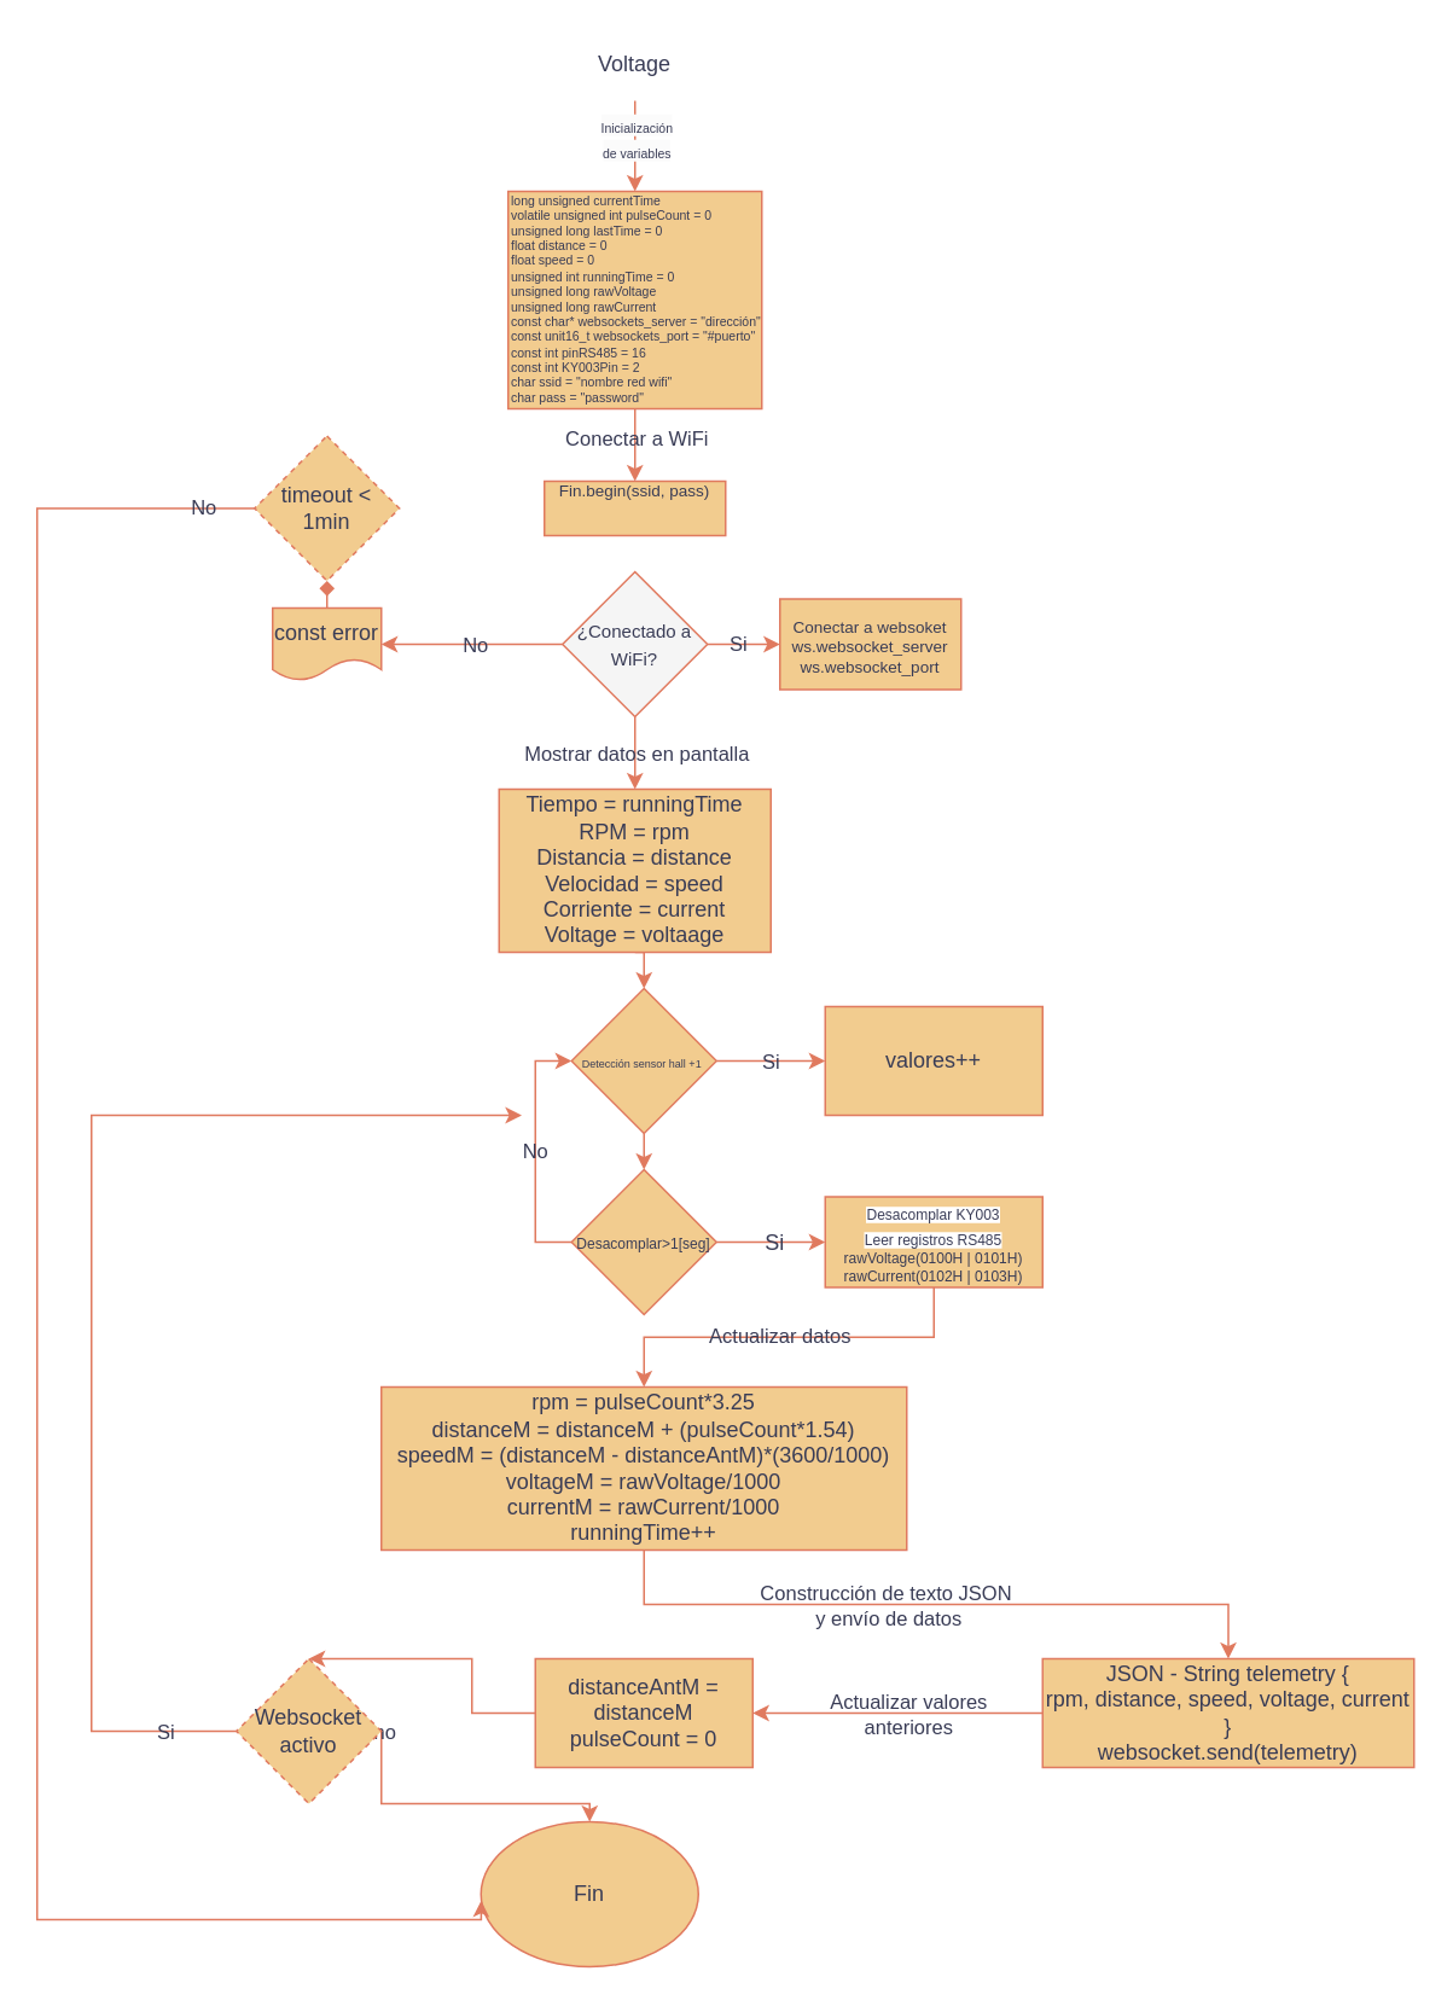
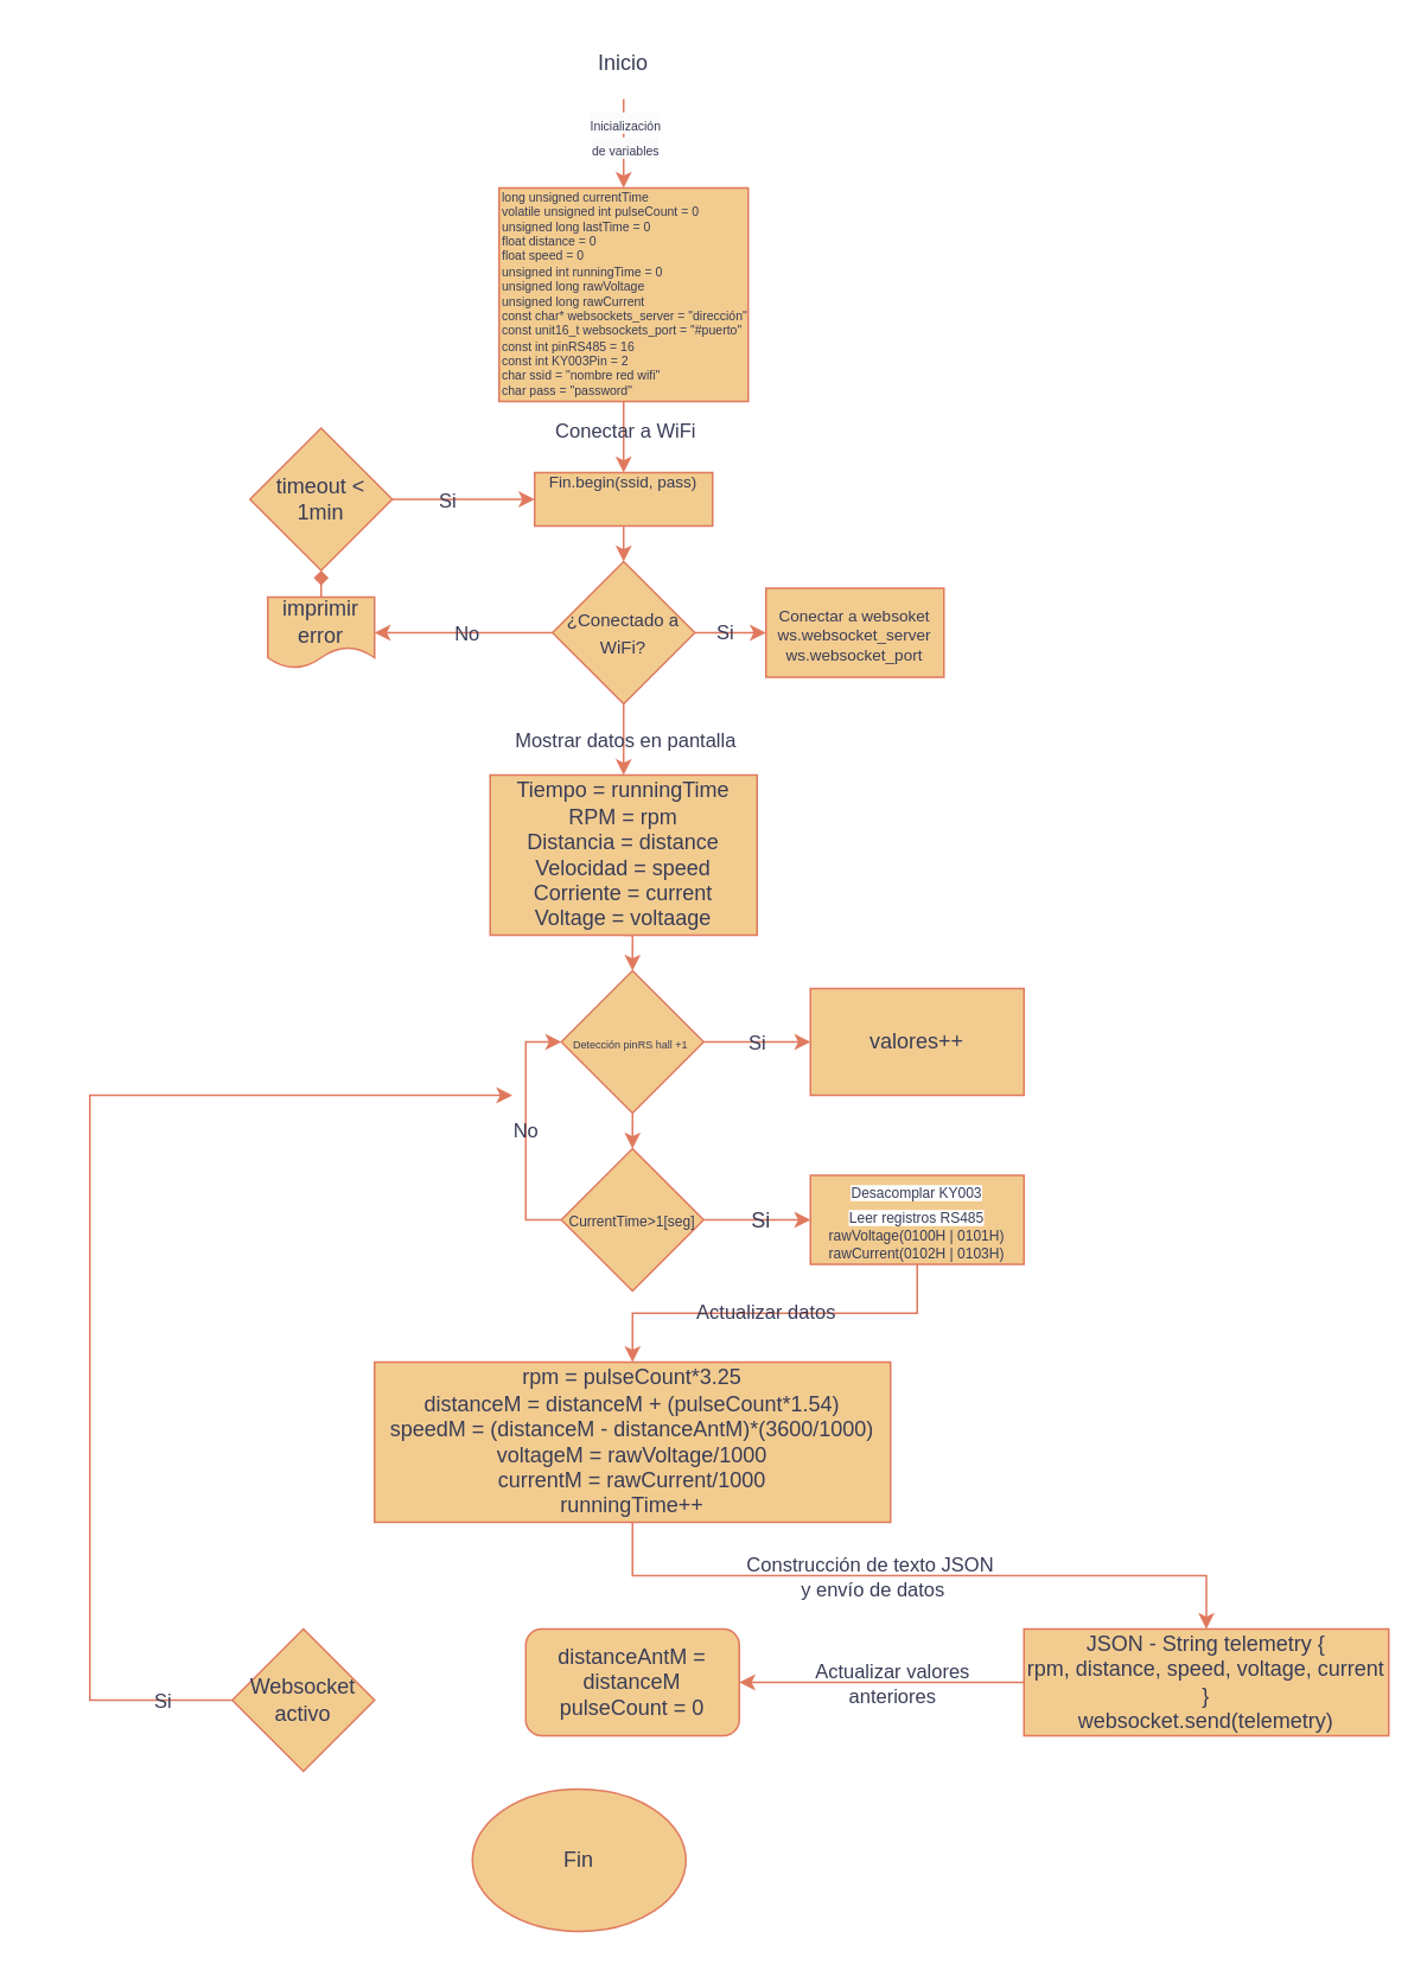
- <mxCell id="5" value="Voltage" style="text;html=1;align=center;verticalAlign=middle;whiteSpace=wrap;rounded=0;labelBackgroundColor=none;fontColor=#393C56;" vertex="1" parent="1"><mxGeometry x="320" y="20" width="60" height="30" as="geometry" /></mxCell>
+ <mxCell id="5" value="Inicio" style="text;html=1;align=center;verticalAlign=middle;whiteSpace=wrap;rounded=0;labelBackgroundColor=none;fontColor=#393C56;" vertex="1" parent="1"><mxGeometry x="320" y="20" width="60" height="30" as="geometry" /></mxCell>
- <mxCell id="31" value="timeout &amp;lt; 1min" style="rhombus;whiteSpace=wrap;html=1;labelBackgroundColor=none;fillColor=#F2CC8F;strokeColor=#E07A5F;fontColor=#393C56;dashed=1;" vertex="1" parent="1"><mxGeometry x="140" y="240" width="80" height="80" as="geometry" /></mxCell>
+ <mxCell id="31" value="timeout &amp;lt; 1min" style="rhombus;whiteSpace=wrap;html=1;labelBackgroundColor=none;fillColor=#F2CC8F;strokeColor=#E07A5F;fontColor=#393C56;" vertex="1" parent="1"><mxGeometry x="140" y="240" width="80" height="80" as="geometry" /></mxCell>
+ <mxCell id="29" style="edgeStyle=orthogonalEdgeStyle;rounded=0;orthogonalLoop=1;jettySize=auto;html=1;exitX=1;exitY=0.5;exitDx=0;exitDy=0;entryX=0;entryY=0.5;entryDx=0;entryDy=0;labelBackgroundColor=none;strokeColor=#E07A5F;fontColor=default;" edge="1" parent="1" source="31" target="26"><mxGeometry relative="1" as="geometry" /></mxCell>
+ <mxCell id="30" value="Si" style="edgeLabel;html=1;align=center;verticalAlign=middle;resizable=0;points=[];labelBackgroundColor=none;fontColor=#393C56;" connectable="0" vertex="1" parent="29"><mxGeometry x="-0.249" relative="1" as="geometry"><mxPoint as="offset" /></mxGeometry></mxCell>
+ <mxCell id="25" style="edgeStyle=orthogonalEdgeStyle;rounded=0;orthogonalLoop=1;jettySize=auto;html=1;exitX=0.5;exitY=1;exitDx=0;exitDy=0;entryX=0.5;entryY=0;entryDx=0;entryDy=0;labelBackgroundColor=none;strokeColor=#E07A5F;fontColor=default;" edge="1" parent="1" source="26" target="12"><mxGeometry relative="1" as="geometry" /></mxCell>
- <mxCell id="28" value="const error" style="shape=document;whiteSpace=wrap;html=1;boundedLbl=1;labelBackgroundColor=none;fillColor=#F2CC8F;strokeColor=#E07A5F;fontColor=#393C56;" vertex="1" parent="1"><mxGeometry x="150" y="335" width="60" height="40" as="geometry" /></mxCell>
+ <mxCell id="28" value="imprimir error" style="shape=document;whiteSpace=wrap;html=1;boundedLbl=1;labelBackgroundColor=none;fillColor=#F2CC8F;strokeColor=#E07A5F;fontColor=#393C56;" vertex="1" parent="1"><mxGeometry x="150" y="335" width="60" height="40" as="geometry" /></mxCell>
- <mxCell id="12" value="&lt;font style=&quot;font-size: 10px;&quot;&gt;¿Conectado a WiFi?&lt;/font&gt;" style="rhombus;whiteSpace=wrap;html=1;labelBackgroundColor=none;fillColor=#f5f5f5;strokeColor=#E07A5F;fontColor=#393C56;" vertex="1" parent="1"><mxGeometry x="310" y="315" width="80" height="80" as="geometry" /></mxCell>
+ <mxCell id="12" value="&lt;font style=&quot;font-size: 10px;&quot;&gt;¿Conectado a WiFi?&lt;/font&gt;" style="rhombus;whiteSpace=wrap;html=1;labelBackgroundColor=none;fillColor=#F2CC8F;strokeColor=#E07A5F;fontColor=#393C56;" vertex="1" parent="1"><mxGeometry x="310" y="315" width="80" height="80" as="geometry" /></mxCell>
- <mxCell id="19" value="&lt;font style=&quot;font-size: 6px;&quot;&gt;Detección sensor hall +1&amp;nbsp;&lt;/font&gt;" style="rhombus;whiteSpace=wrap;html=1;labelBackgroundColor=none;fillColor=#F2CC8F;strokeColor=#E07A5F;fontColor=#393C56;" vertex="1" parent="1"><mxGeometry x="315" y="545" width="80" height="80" as="geometry" /></mxCell>
+ <mxCell id="19" value="&lt;font style=&quot;font-size: 6px;&quot;&gt;Detección pinRS hall +1&amp;nbsp;&lt;/font&gt;" style="rhombus;whiteSpace=wrap;html=1;labelBackgroundColor=none;fillColor=#F2CC8F;strokeColor=#E07A5F;fontColor=#393C56;" vertex="1" parent="1"><mxGeometry x="315" y="545" width="80" height="80" as="geometry" /></mxCell>
- <mxCell id="24" value="&lt;font style=&quot;font-size: 8px;&quot;&gt;Desacomplar&amp;gt;1[seg]&lt;/font&gt;" style="rhombus;whiteSpace=wrap;html=1;labelBackgroundColor=none;fillColor=#F2CC8F;strokeColor=#E07A5F;fontColor=#393C56;" vertex="1" parent="1"><mxGeometry x="315" y="645" width="80" height="80" as="geometry" /></mxCell>
+ <mxCell id="24" value="&lt;font style=&quot;font-size: 8px;&quot;&gt;CurrentTime&amp;gt;1[seg]&lt;/font&gt;" style="rhombus;whiteSpace=wrap;html=1;labelBackgroundColor=none;fillColor=#F2CC8F;strokeColor=#E07A5F;fontColor=#393C56;" vertex="1" parent="1"><mxGeometry x="315" y="645" width="80" height="80" as="geometry" /></mxCell>
- <mxCell id="52" style="edgeStyle=orthogonalEdgeStyle;rounded=0;orthogonalLoop=1;jettySize=auto;html=1;exitX=0;exitY=0.5;exitDx=0;exitDy=0;entryX=0.001;entryY=0.544;entryDx=0;entryDy=0;entryPerimeter=0;labelBackgroundColor=none;strokeColor=#E07A5F;fontColor=default;" edge="1" parent="1" source="31" target="51"><mxGeometry relative="1" as="geometry"><Array as="points"><mxPoint x="20" y="280" /><mxPoint x="20" y="1059" /></Array></mxGeometry></mxCell>
- <mxCell id="53" value="No" style="edgeLabel;html=1;align=center;verticalAlign=middle;resizable=0;points=[];labelBackgroundColor=none;fontColor=#393C56;" connectable="0" vertex="1" parent="52"><mxGeometry x="-0.949" y="-1" relative="1" as="geometry"><mxPoint as="offset" /></mxGeometry></mxCell>
- <mxCell id="49" style="edgeStyle=orthogonalEdgeStyle;rounded=0;orthogonalLoop=1;jettySize=auto;html=1;exitX=0;exitY=0.5;exitDx=0;exitDy=0;entryX=0.5;entryY=0;entryDx=0;entryDy=0;labelBackgroundColor=none;strokeColor=#E07A5F;fontColor=default;" edge="1" parent="1" source="50" target="48"><mxGeometry relative="1" as="geometry"><Array as="points"><mxPoint x="260" y="945" /><mxPoint x="260" y="915" /></Array></mxGeometry></mxCell>
- <mxCell id="50" value="distanceAntM = distanceM&lt;div&gt;&lt;span style=&quot;background-color: initial;&quot;&gt;pulseCount = 0&lt;/span&gt;&lt;br&gt;&lt;/div&gt;" style="rounded=0;whiteSpace=wrap;html=1;labelBackgroundColor=none;fillColor=#F2CC8F;strokeColor=#E07A5F;fontColor=#393C56;" vertex="1" parent="1"><mxGeometry x="295" y="915" width="120" height="60" as="geometry" /></mxCell>
+ <mxCell id="50" value="distanceAntM = distanceM&lt;div&gt;&lt;span style=&quot;background-color: initial;&quot;&gt;pulseCount = 0&lt;/span&gt;&lt;br&gt;&lt;/div&gt;" style="whiteSpace=wrap;html=1;labelBackgroundColor=none;fillColor=#F2CC8F;strokeColor=#E07A5F;fontColor=#393C56;rounded=1;" vertex="1" parent="1"><mxGeometry x="295" y="915" width="120" height="60" as="geometry" /></mxCell>
- <mxCell id="48" value="Websocket&lt;div&gt;activo&lt;/div&gt;" style="rhombus;whiteSpace=wrap;html=1;labelBackgroundColor=none;fillColor=#F2CC8F;strokeColor=#E07A5F;fontColor=#393C56;dashed=1;" vertex="1" parent="1"><mxGeometry x="130" y="915" width="80" height="80" as="geometry" /></mxCell>
+ <mxCell id="48" value="Websocket&lt;div&gt;activo&lt;/div&gt;" style="rhombus;whiteSpace=wrap;html=1;labelBackgroundColor=none;fillColor=#F2CC8F;strokeColor=#E07A5F;fontColor=#393C56;" vertex="1" parent="1"><mxGeometry x="130" y="915" width="80" height="80" as="geometry" /></mxCell>
- <mxCell id="46" style="edgeStyle=orthogonalEdgeStyle;rounded=0;orthogonalLoop=1;jettySize=auto;html=1;exitX=1;exitY=0.5;exitDx=0;exitDy=0;entryX=0.5;entryY=0;entryDx=0;entryDy=0;labelBackgroundColor=none;strokeColor=#E07A5F;fontColor=default;" edge="1" parent="1" source="48" target="51"><mxGeometry relative="1" as="geometry"><Array as="points"><mxPoint x="260" y="995" /><mxPoint x="355" y="995" /></Array></mxGeometry></mxCell>
- <mxCell id="47" value="no" style="edgeLabel;html=1;align=center;verticalAlign=middle;resizable=0;points=[];labelBackgroundColor=none;fontColor=#393C56;" connectable="0" vertex="1" parent="46"><mxGeometry x="-0.066" y="1" relative="1" as="geometry"><mxPoint x="-36" y="-39" as="offset" /></mxGeometry></mxCell>
